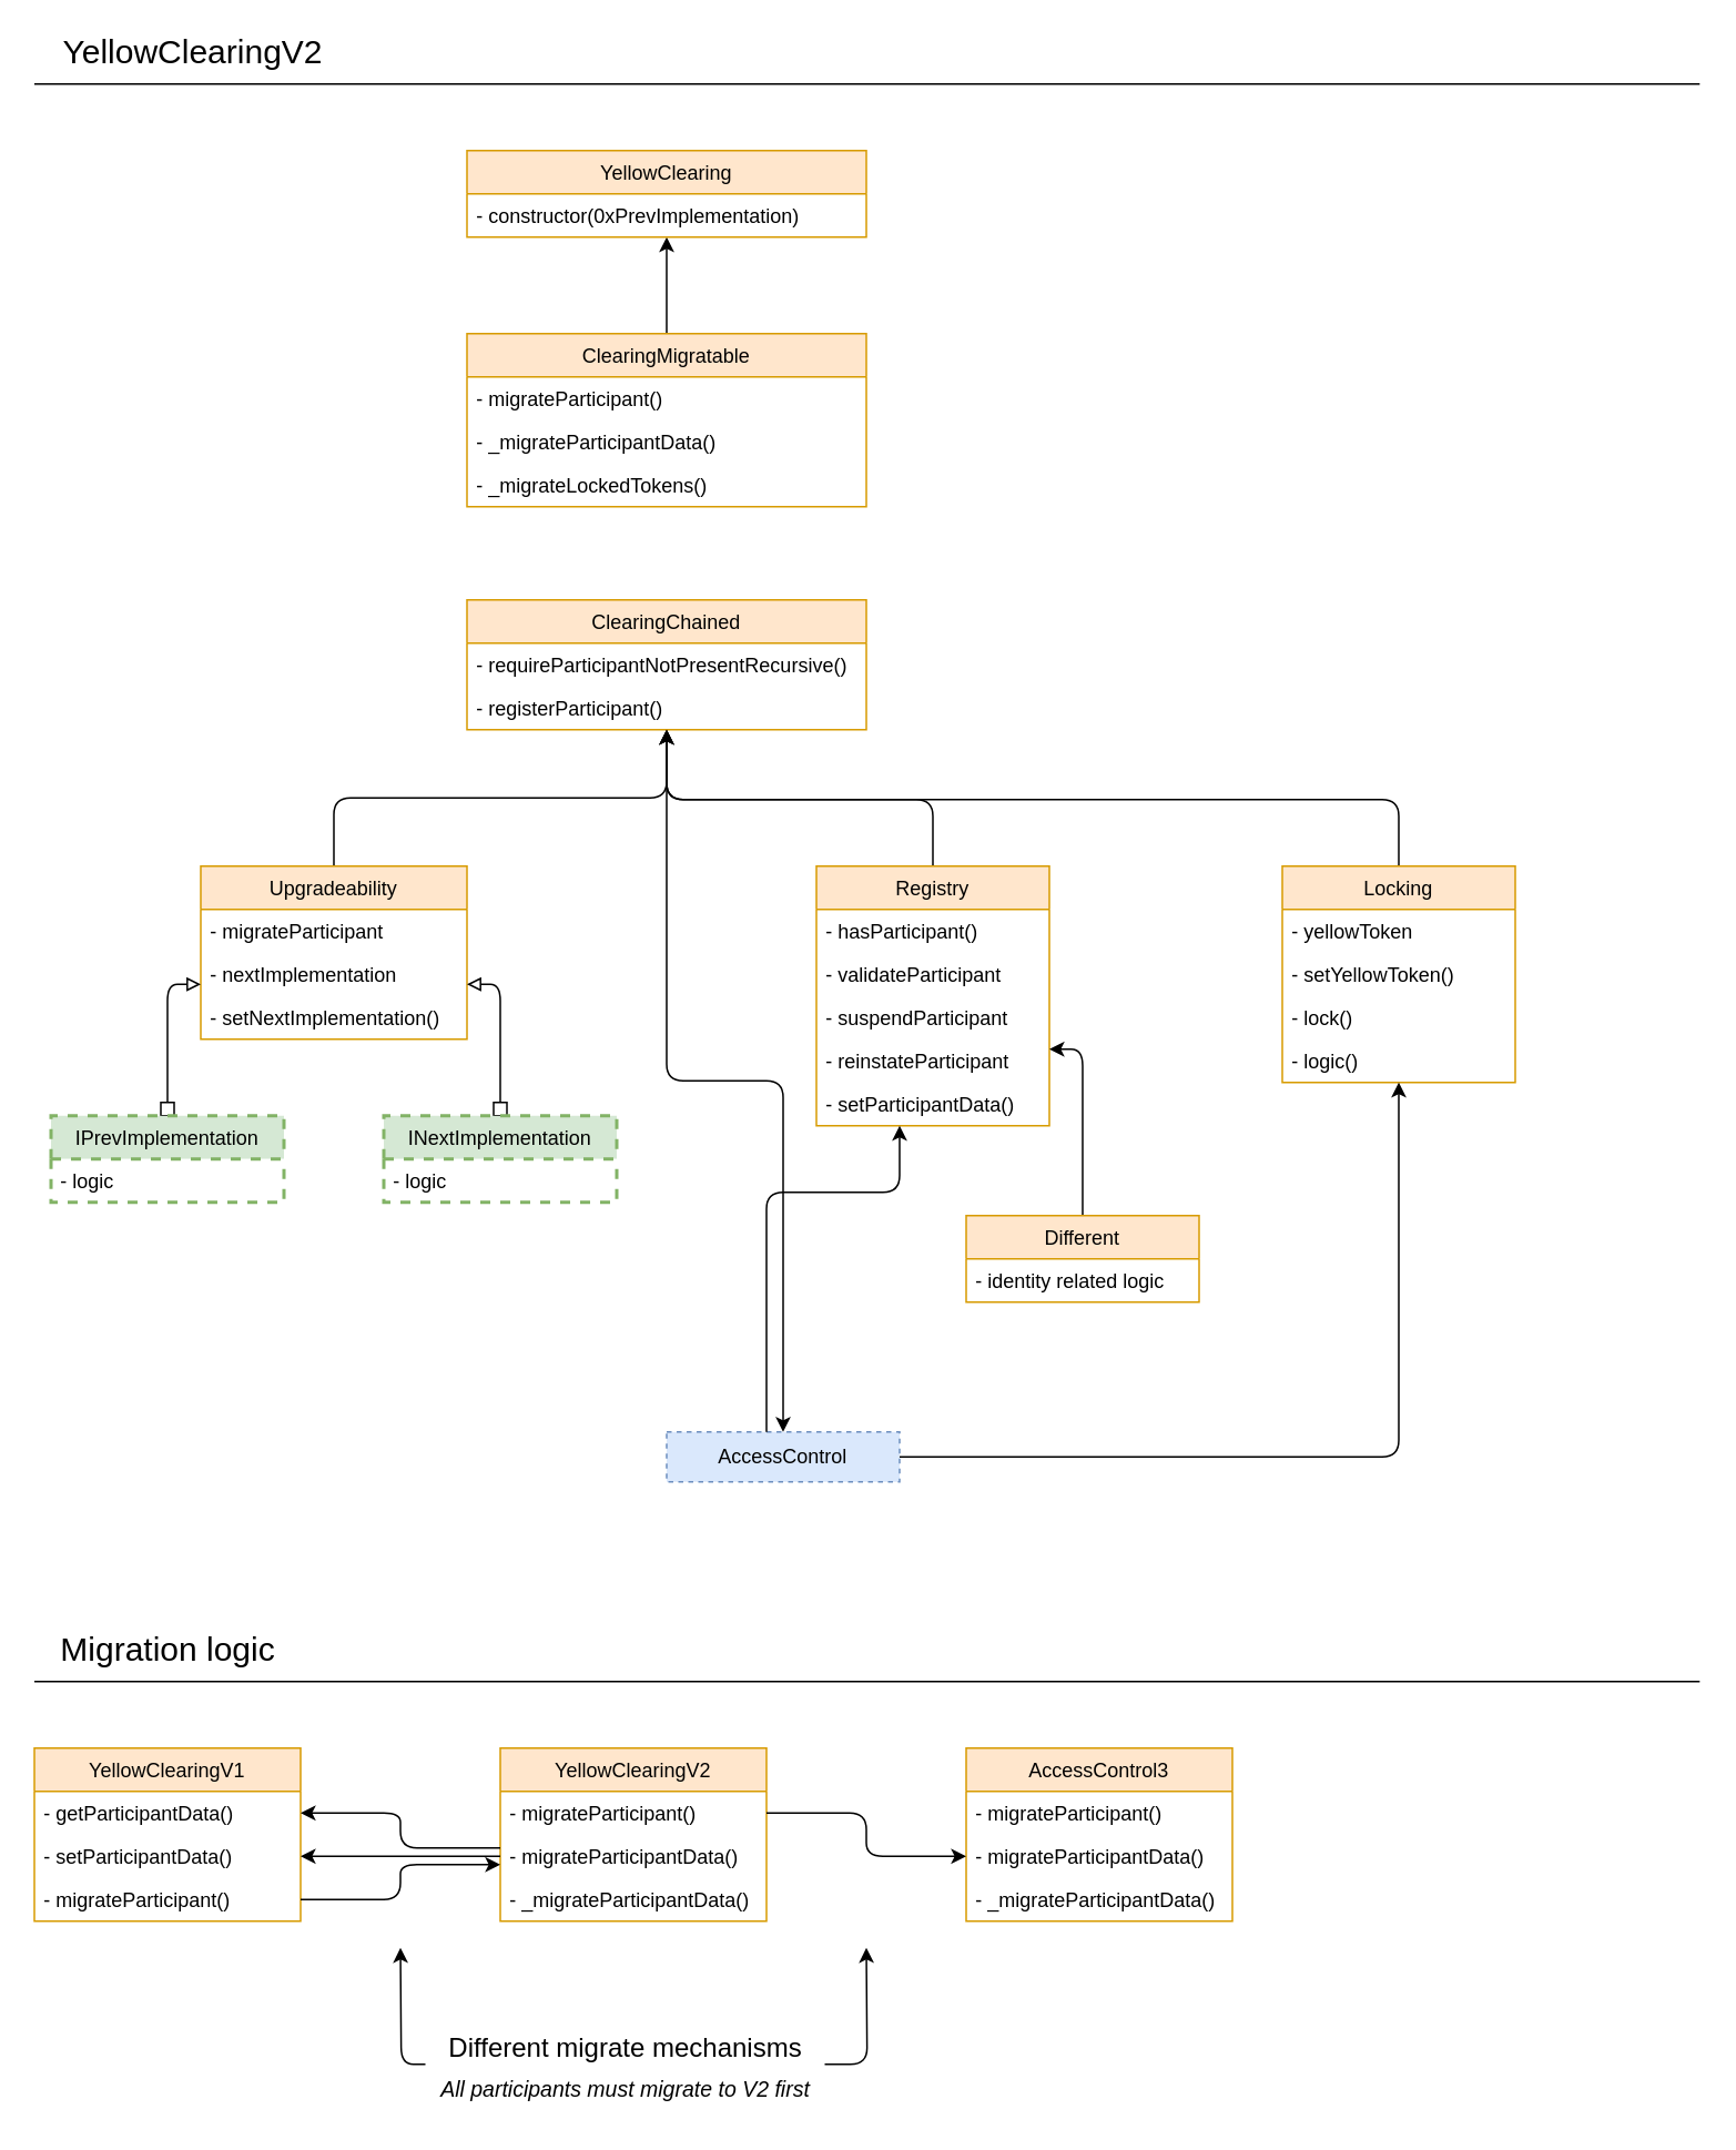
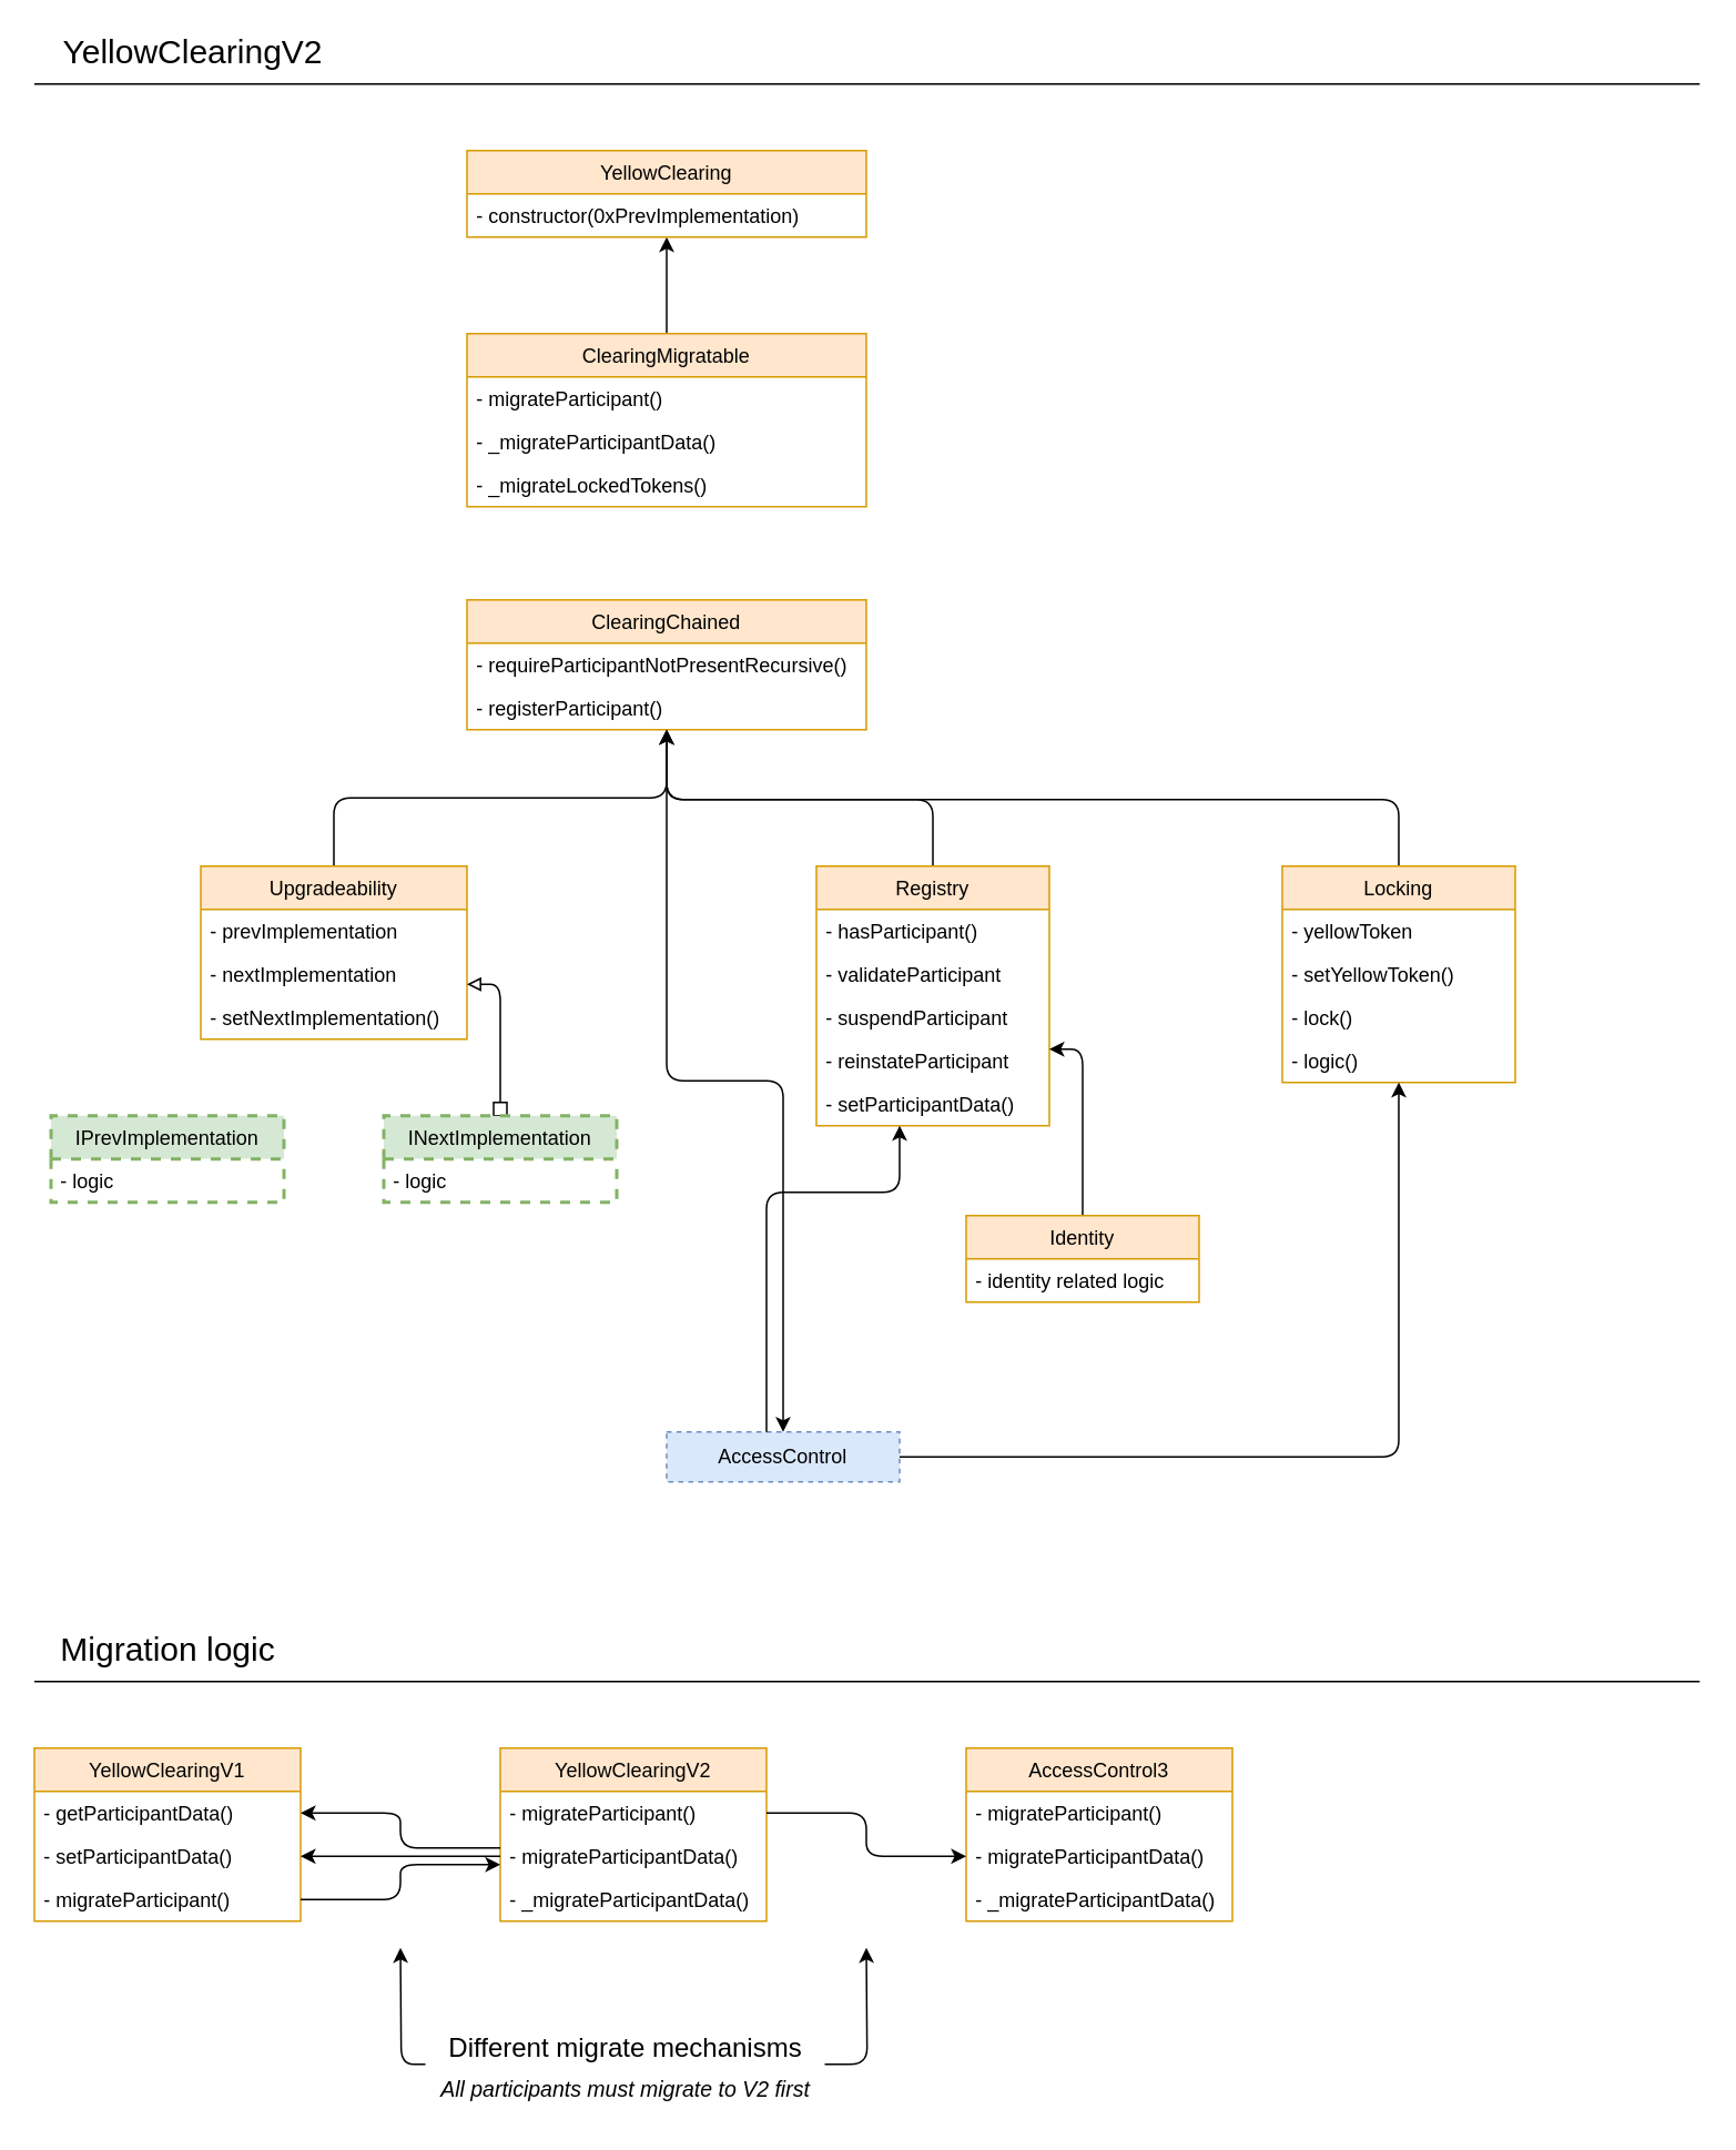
- <mxCell id="4" value="- migrateParticipant" style="text;strokeColor=none;fillColor=none;align=left;verticalAlign=top;spacingLeft=4;spacingRight=4;overflow=hidden;rotatable=0;points=[[0,0.5],[1,0.5]];portConstraint=eastwest;" vertex="1" parent="3"><mxGeometry y="26" width="160" height="26" as="geometry" /></mxCell>
+ <mxCell id="4" value="- prevImplementation" style="text;strokeColor=none;fillColor=none;align=left;verticalAlign=top;spacingLeft=4;spacingRight=4;overflow=hidden;rotatable=0;points=[[0,0.5],[1,0.5]];portConstraint=eastwest;" vertex="1" parent="3"><mxGeometry y="26" width="160" height="26" as="geometry" /></mxCell>
- <mxCell id="7" style="edgeStyle=orthogonalEdgeStyle;html=1;startArrow=box;startFill=0;endArrow=block;endFill=0;" edge="1" parent="1" source="8" target="3"><mxGeometry relative="1" as="geometry"><Array as="points"><mxPoint x="100" y="591" /><mxPoint x="170" y="591" /></Array></mxGeometry></mxCell>
- <mxCell id="28" value="Different" style="swimlane;fontStyle=0;childLayout=stackLayout;horizontal=1;startSize=26;fillColor=#ffe6cc;horizontalStack=0;resizeParent=1;resizeParentMax=0;resizeLast=0;collapsible=1;marginBottom=0;strokeColor=#d79b00;swimlaneFillColor=default;" vertex="1" parent="1"><mxGeometry x="580" y="730" width="140" height="52" as="geometry" /></mxCell>
+ <mxCell id="28" value="Identity" style="swimlane;fontStyle=0;childLayout=stackLayout;horizontal=1;startSize=26;fillColor=#ffe6cc;horizontalStack=0;resizeParent=1;resizeParentMax=0;resizeLast=0;collapsible=1;marginBottom=0;strokeColor=#d79b00;swimlaneFillColor=default;" vertex="1" parent="1"><mxGeometry x="580" y="730" width="140" height="52" as="geometry" /></mxCell>
